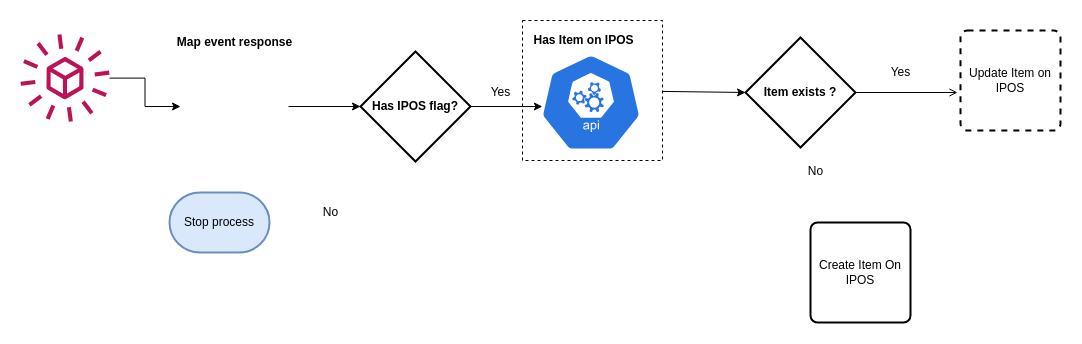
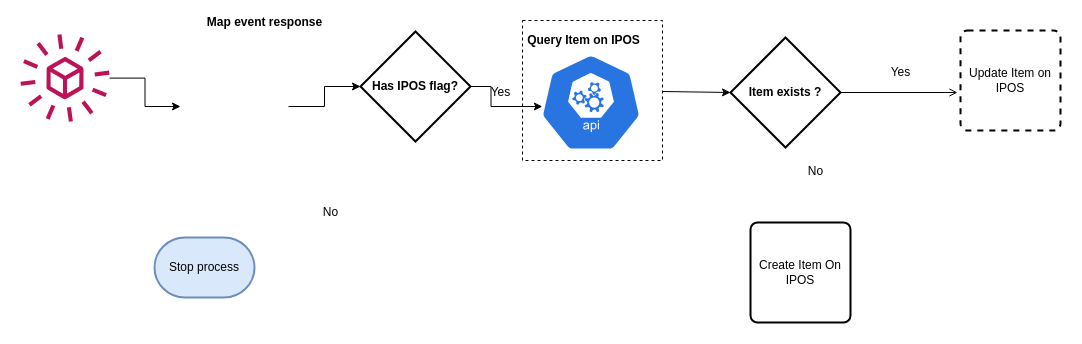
- <mxCell id="9" value="&lt;b&gt;Has Item on IPOS&lt;/b&gt;" style="text;html=1;align=center;verticalAlign=middle;resizable=0;points=[];autosize=1;strokeColor=none;" parent="1" vertex="1"><mxGeometry x="518" y="30" width="130" height="20" as="geometry" /></mxCell>
+ <mxCell id="9" value="&lt;b&gt;Query Item on IPOS&lt;/b&gt;" style="text;html=1;align=center;verticalAlign=middle;resizable=0;points=[];autosize=1;strokeColor=none;" parent="1" vertex="1"><mxGeometry x="518" y="30" width="130" height="20" as="geometry" /></mxCell>
- <mxCell id="7" value="&lt;b&gt;Map event response&lt;/b&gt;" style="text;html=1;align=center;verticalAlign=middle;resizable=0;points=[];autosize=1;strokeColor=none;" parent="1" vertex="1"><mxGeometry x="169" y="32" width="130" height="20" as="geometry" /></mxCell>
+ <mxCell id="7" value="&lt;b&gt;Map event response&lt;/b&gt;" style="text;html=1;align=center;verticalAlign=middle;resizable=0;points=[];autosize=1;strokeColor=none;" parent="1" vertex="1"><mxGeometry x="199" y="12" width="130" height="20" as="geometry" /></mxCell>
- <mxCell id="11" value="&lt;b&gt;Item exists ?&lt;/b&gt;" style="strokeWidth=2;html=1;shape=mxgraph.flowchart.decision;whiteSpace=wrap;" parent="1" vertex="1"><mxGeometry x="745" y="37" width="110" height="110" as="geometry" /></mxCell>
+ <mxCell id="11" value="&lt;b&gt;Item exists ?&lt;/b&gt;" style="strokeWidth=2;html=1;shape=mxgraph.flowchart.decision;whiteSpace=wrap;" parent="1" vertex="1"><mxGeometry x="730" y="37" width="110" height="110" as="geometry" /></mxCell>
- <mxCell id="3" value="&lt;b&gt;Has IPOS flag?&lt;/b&gt;" style="strokeWidth=2;html=1;shape=mxgraph.flowchart.decision;whiteSpace=wrap;" parent="1" vertex="1"><mxGeometry x="360" y="51" width="110" height="110" as="geometry" /></mxCell>
+ <mxCell id="3" value="&lt;b&gt;Has IPOS flag?&lt;/b&gt;" style="strokeWidth=2;html=1;shape=mxgraph.flowchart.decision;whiteSpace=wrap;" parent="1" vertex="1"><mxGeometry x="360" y="31" width="110" height="110" as="geometry" /></mxCell>
- <mxCell id="14" value="Stop process" style="strokeWidth=2;html=1;shape=mxgraph.flowchart.terminator;whiteSpace=wrap;fillColor=#dae8fc;strokeColor=#6c8ebf;" parent="1" vertex="1"><mxGeometry x="169" y="192" width="100" height="60" as="geometry" /></mxCell>
+ <mxCell id="14" value="Stop process" style="strokeWidth=2;html=1;shape=mxgraph.flowchart.terminator;whiteSpace=wrap;fillColor=#dae8fc;strokeColor=#6c8ebf;" parent="1" vertex="1"><mxGeometry x="154" y="237" width="100" height="60" as="geometry" /></mxCell>
- <mxCell id="19" value="Create Item On IPOS" style="rounded=1;whiteSpace=wrap;html=1;absoluteArcSize=1;arcSize=14;strokeWidth=2;fillColor=#ffffff;gradientColor=none;" parent="1" vertex="1"><mxGeometry x="810" y="222" width="100" height="100" as="geometry" /></mxCell>
+ <mxCell id="19" value="Create Item On IPOS" style="rounded=1;whiteSpace=wrap;html=1;absoluteArcSize=1;arcSize=14;strokeWidth=2;fillColor=#ffffff;gradientColor=none;" parent="1" vertex="1"><mxGeometry x="750" y="222" width="100" height="100" as="geometry" /></mxCell>
